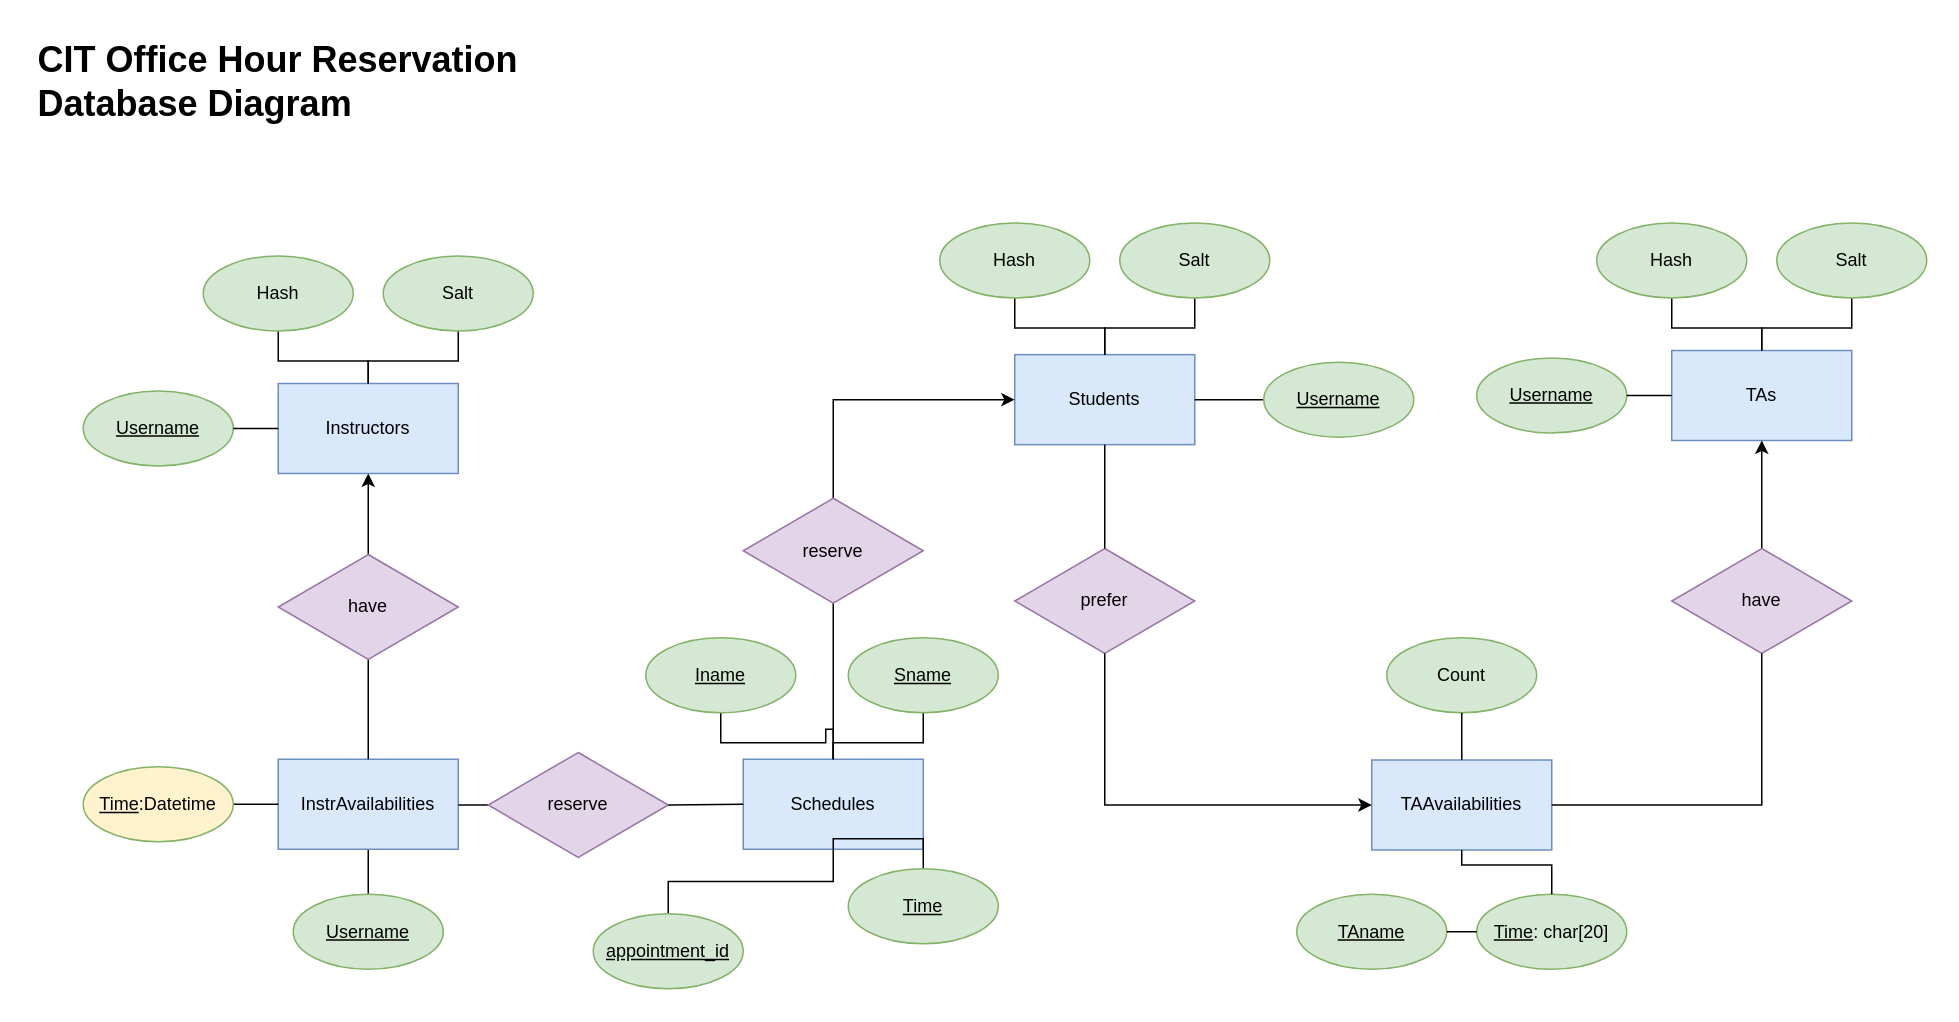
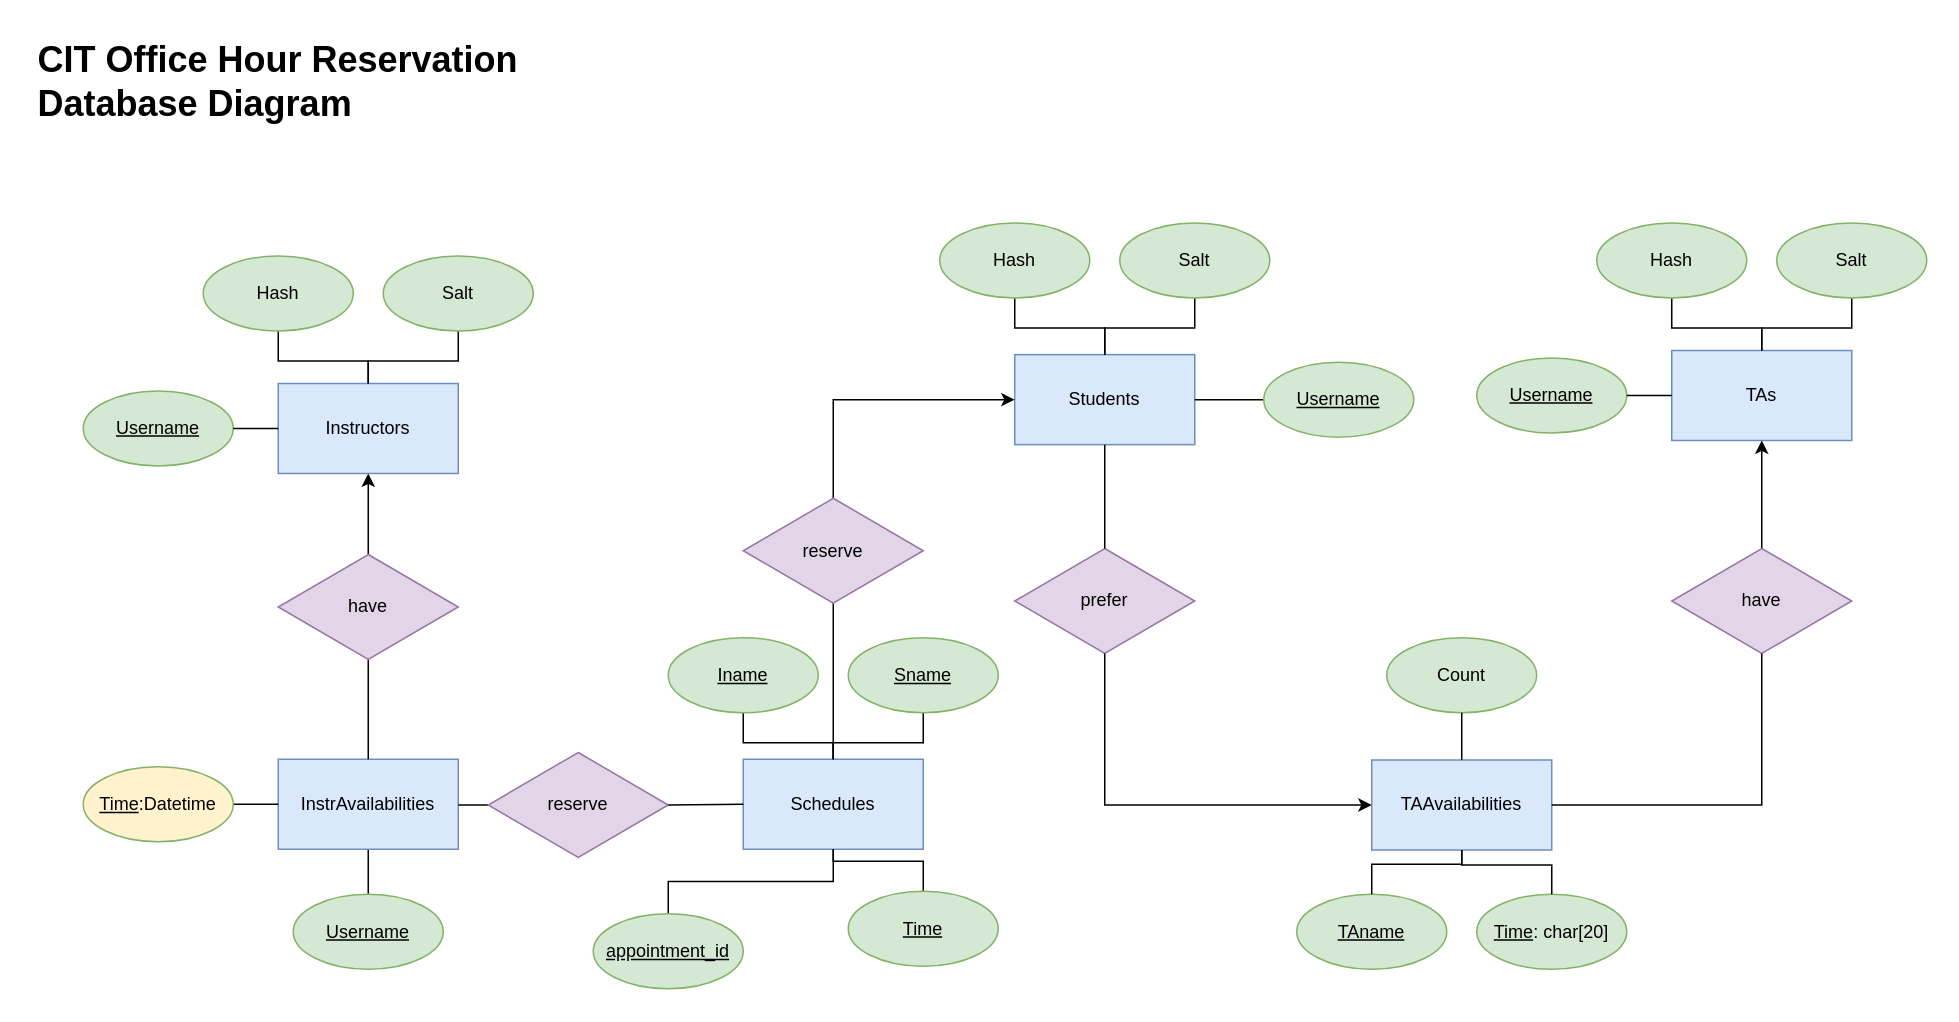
- <mxCell id="25" value="&lt;u&gt;Iname&lt;/u&gt;" style="ellipse;whiteSpace=wrap;html=1;fillColor=#d5e8d4;strokeColor=#82b366;" parent="1" vertex="1"><mxGeometry x="430" y="424.5" width="100" height="50" as="geometry" /></mxCell>
+ <mxCell id="25" value="&lt;u&gt;Iname&lt;/u&gt;" style="ellipse;whiteSpace=wrap;html=1;fillColor=#d5e8d4;strokeColor=#82b366;" parent="1" vertex="1"><mxGeometry x="445" y="424.5" width="100" height="50" as="geometry" /></mxCell>
- <mxCell id="30" value="&lt;u&gt;Time&lt;/u&gt;" style="ellipse;whiteSpace=wrap;html=1;fillColor=#d5e8d4;strokeColor=#82b366;" parent="1" vertex="1"><mxGeometry x="565" y="578.5" width="100" height="50" as="geometry" /></mxCell>
+ <mxCell id="30" value="&lt;u&gt;Time&lt;/u&gt;" style="ellipse;whiteSpace=wrap;html=1;fillColor=#d5e8d4;strokeColor=#82b366;" parent="1" vertex="1"><mxGeometry x="565" y="593.5" width="100" height="50" as="geometry" /></mxCell>
- <mxCell id="57" value="" style="edgeStyle=orthogonalEdgeStyle;rounded=0;orthogonalLoop=1;jettySize=auto;html=1;endArrow=none;endFill=0;" edge="1" parent="1" source="54" target="55"><mxGeometry relative="1" as="geometry"><mxPoint x="842" y="744" as="sourcePoint" /><mxPoint x="978" y="661" as="targetPoint" /></mxGeometry></mxCell>
+ <mxCell id="57" value="" style="edgeStyle=orthogonalEdgeStyle;rounded=0;orthogonalLoop=1;jettySize=auto;html=1;endArrow=none;endFill=0;entryX=0.5;entryY=1;entryDx=0;entryDy=0;" edge="1" parent="1" source="54" target="47"><mxGeometry relative="1" as="geometry"><mxPoint x="842" y="744" as="sourcePoint" /><mxPoint x="978" y="661" as="targetPoint" /></mxGeometry></mxCell>
